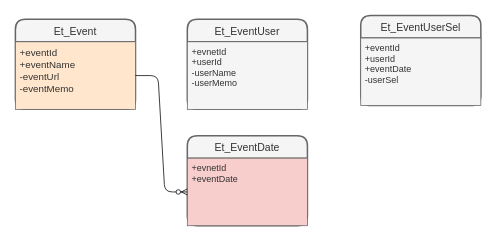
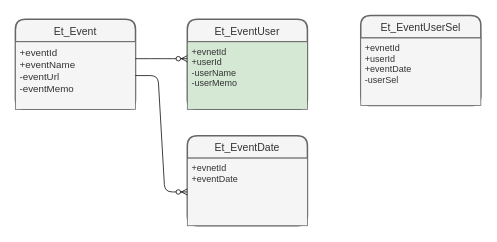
- <mxCell id="9" value="+eventId&#10;+userId&#10;+eventDate&#10;-userSel&#10;" style="align=left;strokeColor=#666666;fillColor=#f5f5f5;spacingLeft=4;fontSize=12;verticalAlign=top;resizable=0;rotatable=0;part=1;fontColor=#333333;" parent="8" vertex="1"><mxGeometry y="30" width="160" height="90" as="geometry" /></mxCell>
+ <mxCell id="9" value="+evnetId&#10;+userId&#10;+eventDate&#10;-userSel&#10;" style="align=left;strokeColor=#666666;fillColor=#f5f5f5;spacingLeft=4;fontSize=12;verticalAlign=top;resizable=0;rotatable=0;part=1;fontColor=#333333;" parent="8" vertex="1"><mxGeometry y="30" width="160" height="90" as="geometry" /></mxCell>
+ <mxCell id="10" value="" style="edgeStyle=entityRelationEdgeStyle;fontSize=12;html=1;endArrow=ERzeroToMany;endFill=1;exitX=1;exitY=0.25;exitDx=0;exitDy=0;entryX=0;entryY=0.25;entryDx=0;entryDy=0;" parent="1" source="3" target="7" edge="1"><mxGeometry width="100" height="100" relative="1" as="geometry"><mxPoint x="199" y="365" as="sourcePoint" /><mxPoint x="299" y="265" as="targetPoint" /></mxGeometry></mxCell>
- <mxCell id="3" value="+eventId&#10;+eventName&#10;-eventUrl&#10;-eventMemo&#10;&#10;" style="align=left;strokeColor=#666666;fillColor=#ffe6cc;spacingLeft=4;fontSize=13;verticalAlign=top;resizable=0;rotatable=0;part=1;fontColor=#333333;" parent="2" vertex="1"><mxGeometry y="30" width="160" height="90" as="geometry" /></mxCell>
+ <mxCell id="3" value="+eventId&#10;+eventName&#10;-eventUrl&#10;-eventMemo&#10;&#10;" style="align=left;strokeColor=#666666;fillColor=#f5f5f5;spacingLeft=4;fontSize=13;verticalAlign=top;resizable=0;rotatable=0;part=1;fontColor=#333333;" parent="2" vertex="1"><mxGeometry y="30" width="160" height="90" as="geometry" /></mxCell>
- <mxCell id="7" value="+evnetId&#10;+userId&#10;-userName&#10;-userMemo&#10;" style="align=left;strokeColor=#666666;fillColor=#f5f5f5;spacingLeft=4;fontSize=12;verticalAlign=top;resizable=0;rotatable=0;part=1;fontColor=#333333;" parent="6" vertex="1"><mxGeometry y="30" width="160" height="90" as="geometry" /></mxCell>
+ <mxCell id="7" value="+evnetId&#10;+userId&#10;-userName&#10;-userMemo&#10;" style="align=left;strokeColor=#666666;fillColor=#d5e8d4;spacingLeft=4;fontSize=12;verticalAlign=top;resizable=0;rotatable=0;part=1;fontColor=#333333;" parent="6" vertex="1"><mxGeometry y="30" width="160" height="90" as="geometry" /></mxCell>
- <mxCell id="5" value="+evnetId&#10;+eventDate&#10;" style="align=left;strokeColor=#666666;fillColor=#f8cecc;spacingLeft=4;fontSize=12;verticalAlign=top;resizable=0;rotatable=0;part=1;fontColor=#333333;" parent="4" vertex="1"><mxGeometry y="30" width="160" height="90" as="geometry" /></mxCell>
+ <mxCell id="5" value="+evnetId&#10;+eventDate&#10;" style="align=left;strokeColor=#666666;fillColor=#f5f5f5;spacingLeft=4;fontSize=12;verticalAlign=top;resizable=0;rotatable=0;part=1;fontColor=#333333;" parent="4" vertex="1"><mxGeometry y="30" width="160" height="90" as="geometry" /></mxCell>
